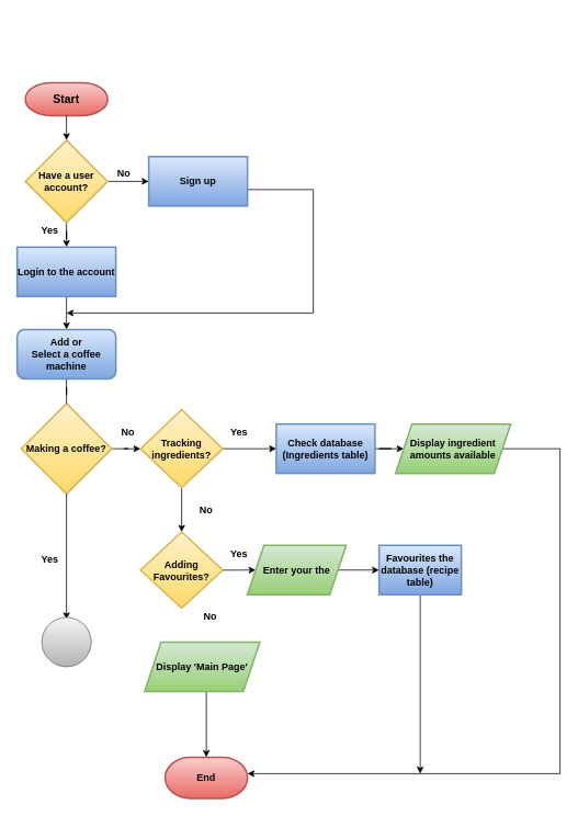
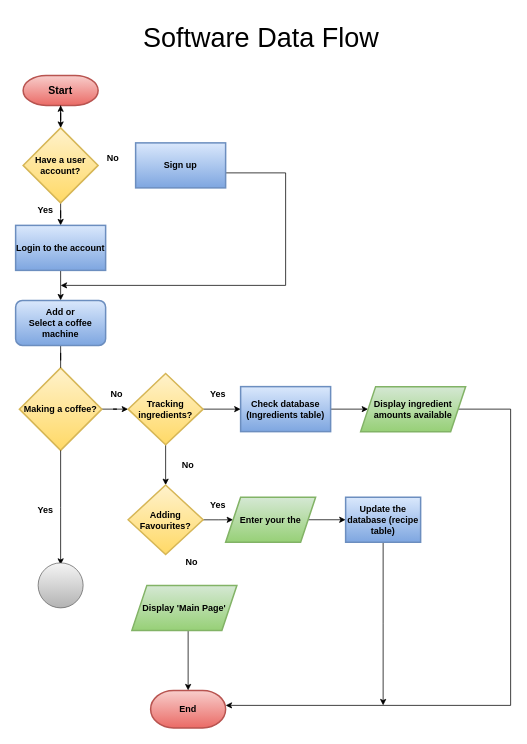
+ <mxCell id="41" value="&lt;font style=&quot;font-size: 36px&quot;&gt;Software Data Flow&amp;nbsp;&lt;/font&gt;" style="text;html=1;strokeColor=none;fillColor=none;align=center;verticalAlign=middle;whiteSpace=wrap;rounded=0;" vertex="1" parent="1"><mxGeometry x="180" y="20" width="345" height="60" as="geometry" /></mxCell>
- <mxCell id="5" value="" style="edgeStyle=orthogonalEdgeStyle;rounded=0;orthogonalLoop=1;jettySize=auto;html=1;fontStyle=1" parent="1" source="6" target="10" edge="1"><mxGeometry relative="1" as="geometry" /></mxCell>
+ <mxCell id="5" value="" style="edgeStyle=orthogonalEdgeStyle;rounded=0;orthogonalLoop=1;jettySize=auto;html=1;fontStyle=1;" parent="1" source="6" target="2" edge="1"><mxGeometry relative="1" as="geometry" /></mxCell>
- <mxCell id="23" value="Check database (Ingredients table)" style="whiteSpace=wrap;html=1;strokeWidth=2;gradientColor=#7ea6e0;fillColor=#dae8fc;strokeColor=#6c8ebf;fontStyle=1" parent="1" vertex="1"><mxGeometry x="335" y="515" width="120" height="60" as="geometry" /></mxCell>
+ <mxCell id="23" value="Check database (Ingredients table)" style="whiteSpace=wrap;html=1;strokeWidth=2;gradientColor=#7ea6e0;fillColor=#dae8fc;strokeColor=#6c8ebf;fontStyle=1" parent="1" vertex="1"><mxGeometry x="320" y="515" width="120" height="60" as="geometry" /></mxCell>
- <mxCell id="37" value="Favourites the database (recipe table)" style="whiteSpace=wrap;html=1;strokeWidth=2;gradientColor=#7ea6e0;fillColor=#dae8fc;strokeColor=#6c8ebf;fontStyle=1" parent="1" vertex="1"><mxGeometry x="460" y="662.5" width="100" height="60" as="geometry" /></mxCell>
+ <mxCell id="37" value="Update the database (recipe table)" style="whiteSpace=wrap;html=1;strokeWidth=2;gradientColor=#7ea6e0;fillColor=#dae8fc;strokeColor=#6c8ebf;fontStyle=1" parent="1" vertex="1"><mxGeometry x="460" y="662.5" width="100" height="60" as="geometry" /></mxCell>
